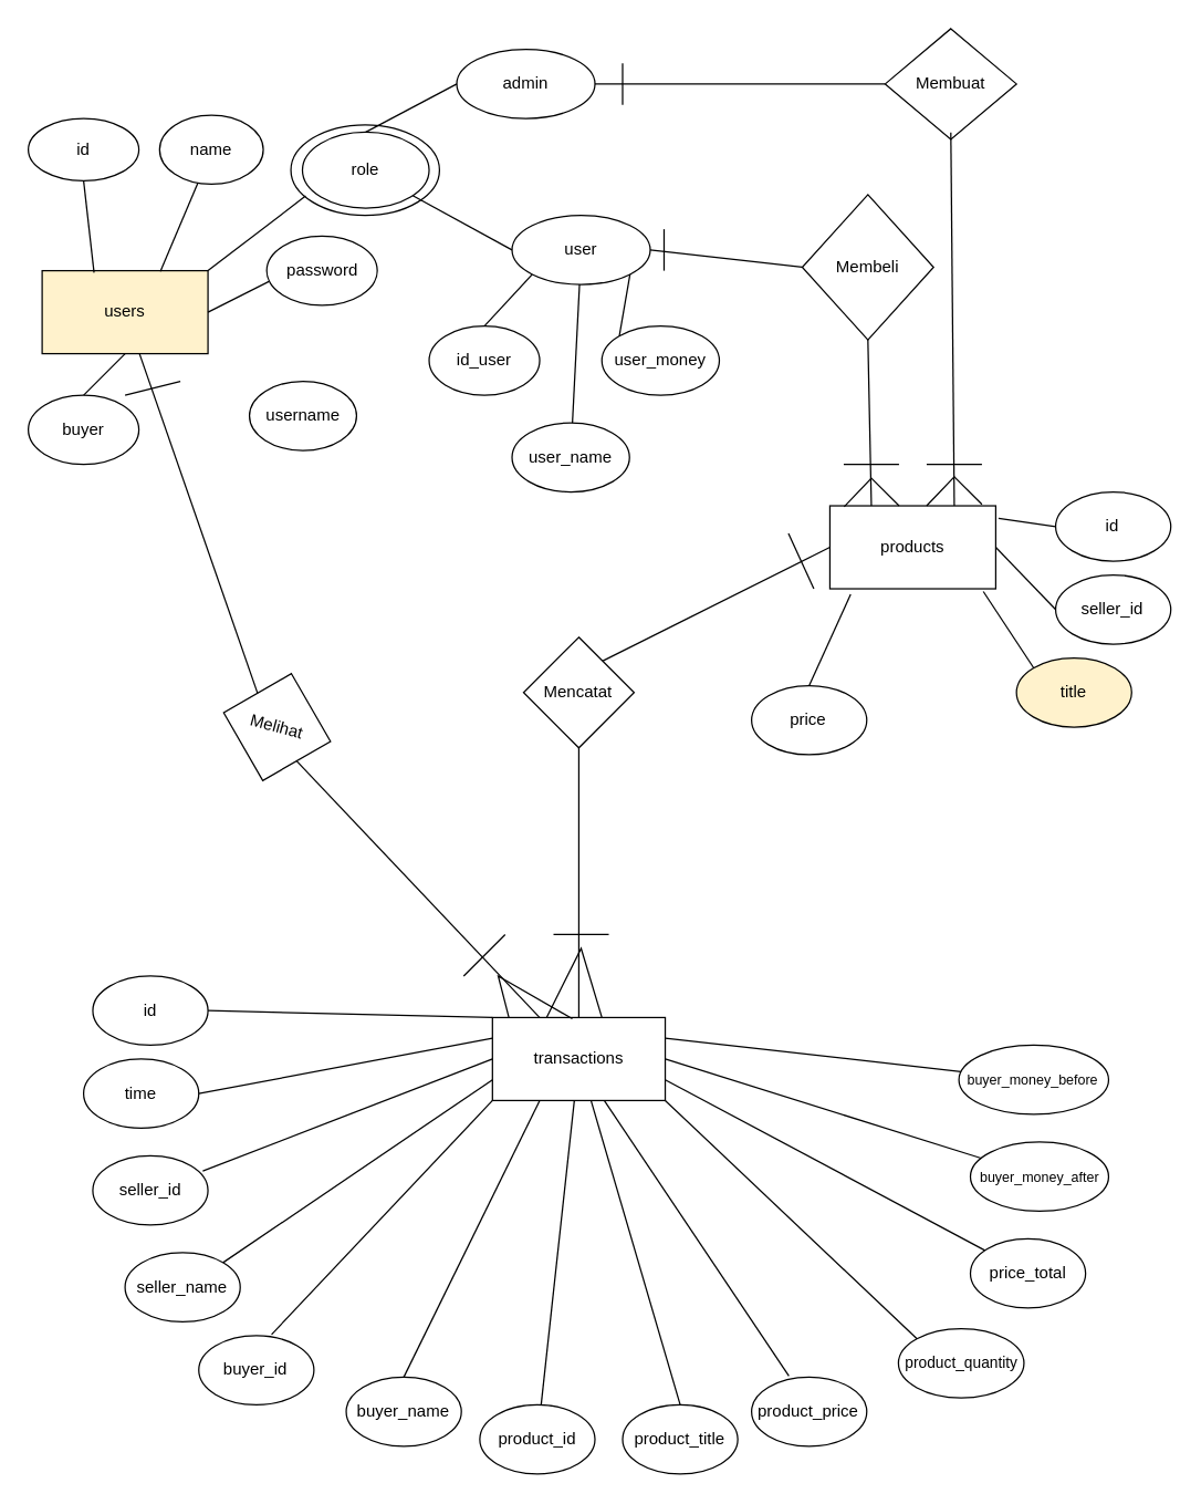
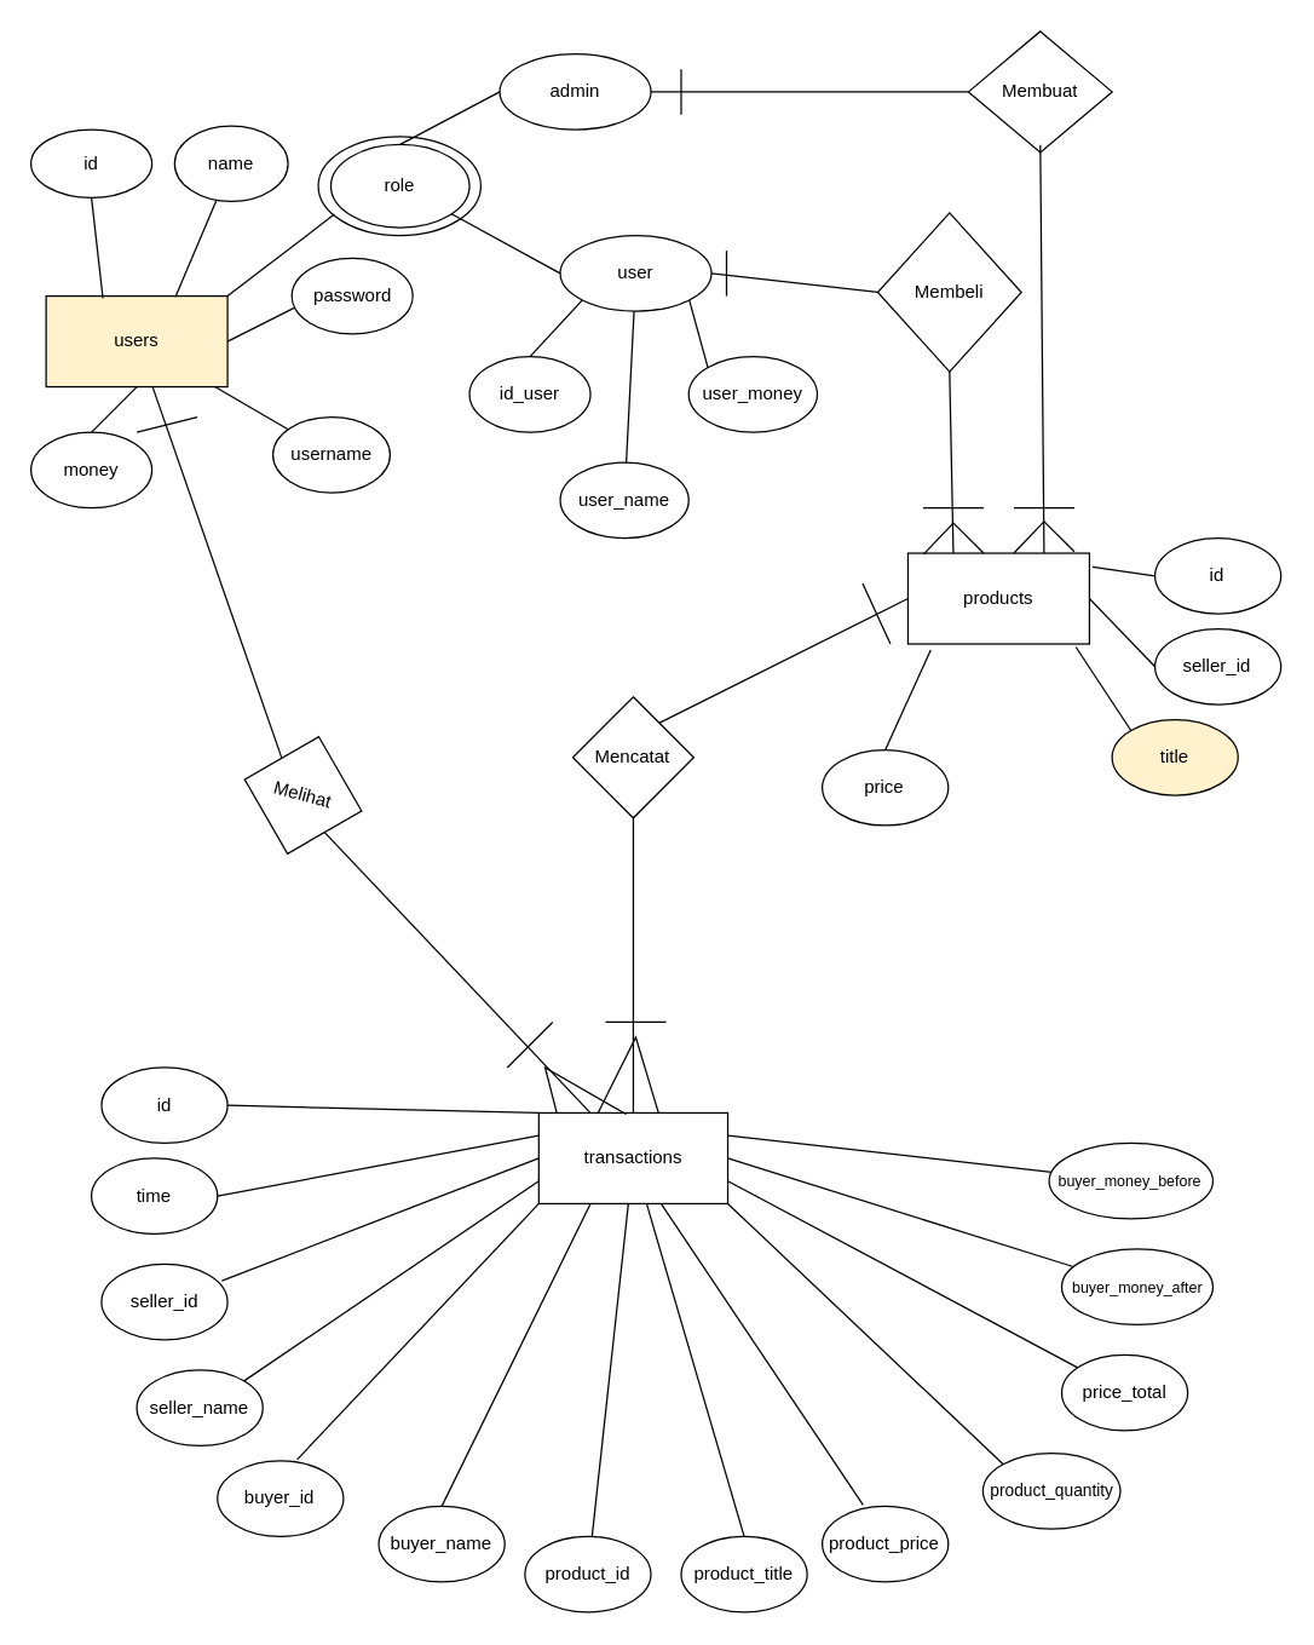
- <mxCell id="34" value="user_money" style="ellipse;whiteSpace=wrap;html=1;" parent="1" vertex="1"><mxGeometry x="435" y="235" width="85" height="50" as="geometry" /></mxCell>
+ <mxCell id="34" value="user_money" style="ellipse;whiteSpace=wrap;html=1;" parent="1" vertex="1"><mxGeometry x="455" y="235" width="85" height="50" as="geometry" /></mxCell>
+ <mxCell id="3" style="rounded=0;orthogonalLoop=1;jettySize=auto;html=1;endArrow=none;endFill=0;" parent="1" source="4" target="79" edge="1"><mxGeometry relative="1" as="geometry" /></mxCell>
- <mxCell id="7" value="buyer" style="ellipse;whiteSpace=wrap;html=1;" parent="1" vertex="1"><mxGeometry x="20" y="285" width="80" height="50" as="geometry" /></mxCell>
+ <mxCell id="7" value="money" style="ellipse;whiteSpace=wrap;html=1;" parent="1" vertex="1"><mxGeometry x="20" y="285" width="80" height="50" as="geometry" /></mxCell>
